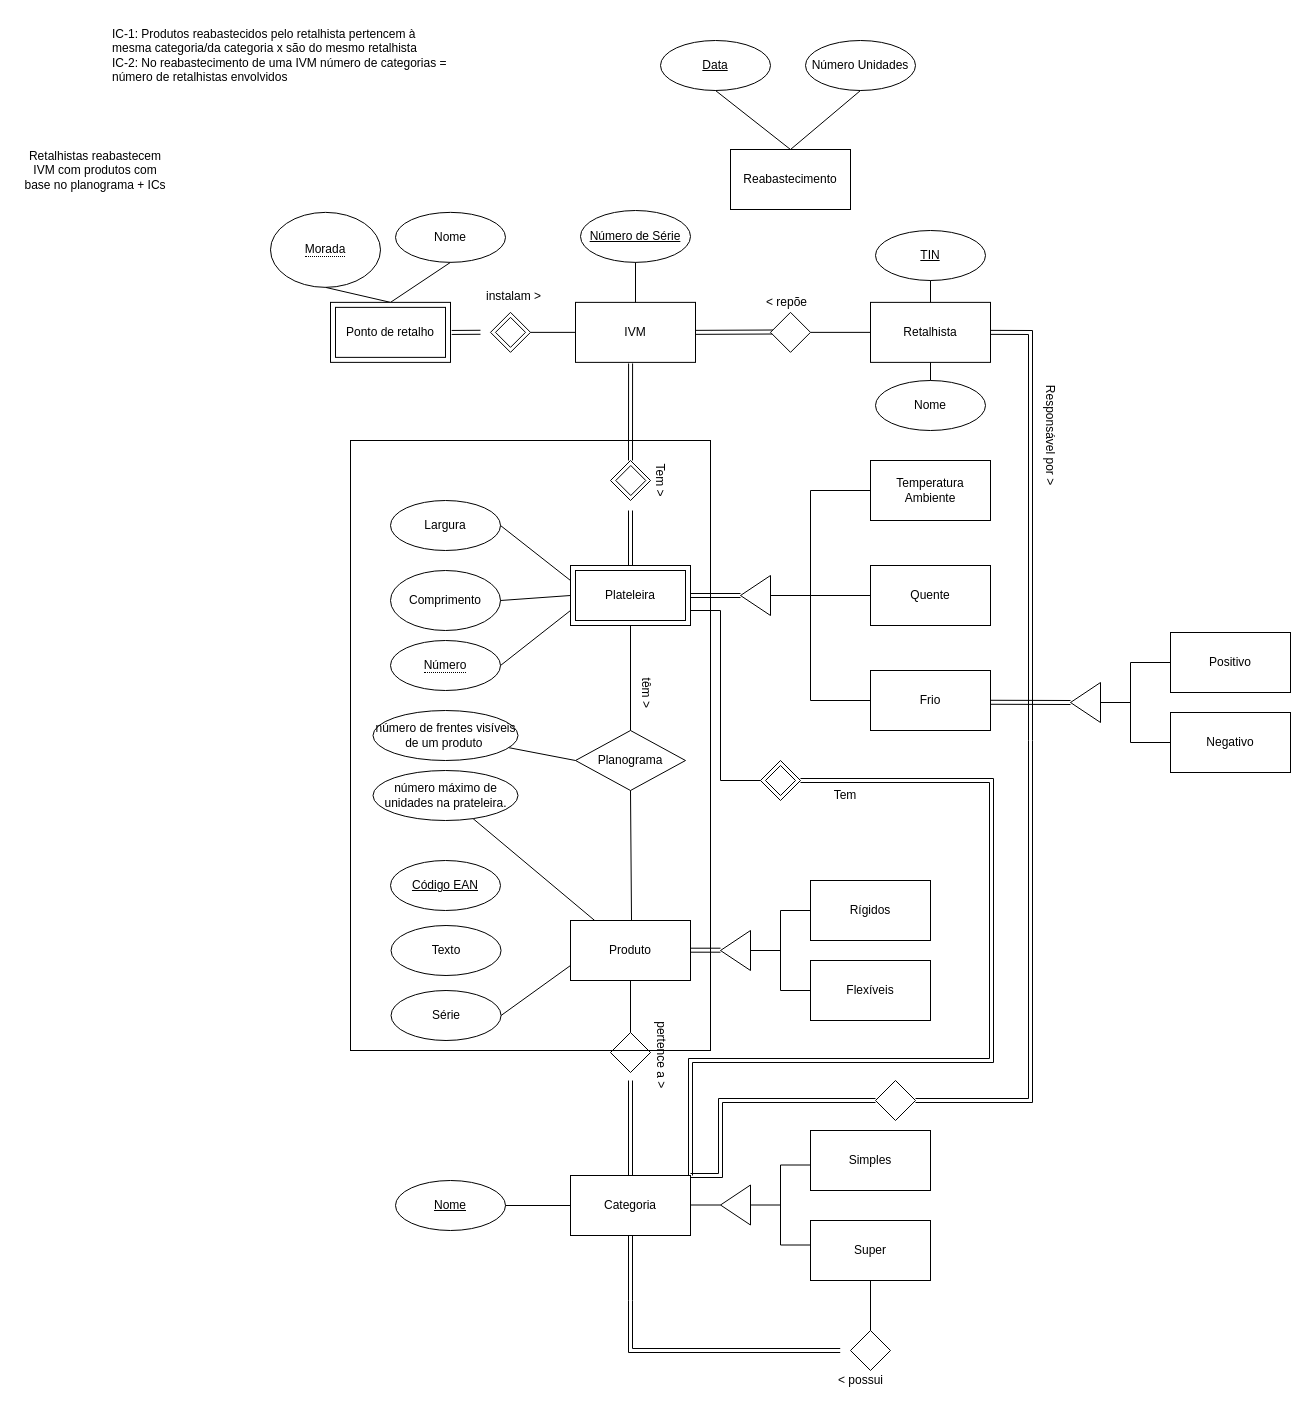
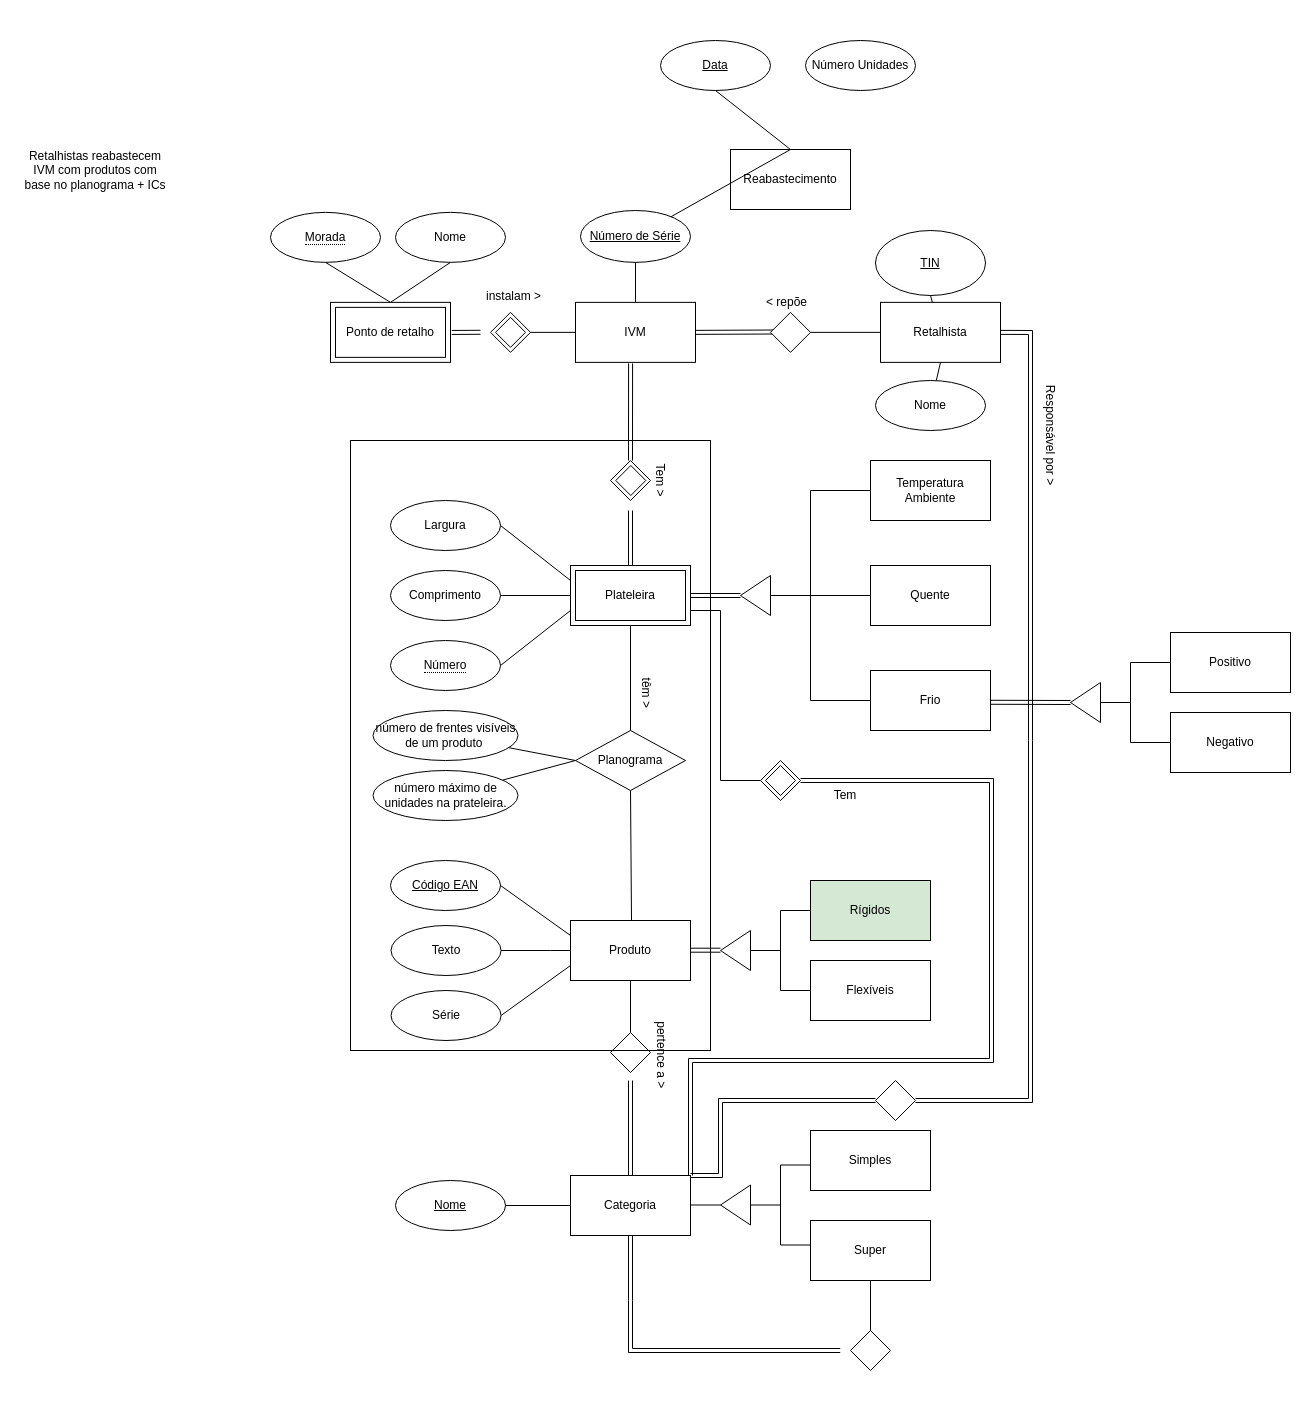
- <mxCell id="114" value="IC-1: Produtos reabastecidos pelo retalhista pertencem à mesma categoria/da categoria x são do mesmo retalhista&lt;br&gt;IC-2: No reabastecimento de uma IVM número de categorias = número de retalhistas envolvidos&amp;nbsp;" style="text;html=1;strokeColor=none;fillColor=none;align=left;verticalAlign=middle;whiteSpace=wrap;rounded=0;" vertex="1" parent="1"><mxGeometry x="110" y="20" width="340" height="70" as="geometry" /></mxCell>
- <mxCell id="42" value="" style="endArrow=none;html=1;rounded=0;entryX=0.5;entryY=1;entryDx=0;entryDy=0;exitX=0.5;exitY=0;exitDx=0;exitDy=0;" edge="1" parent="1" source="27" target="29"><mxGeometry width="50" height="50" relative="1" as="geometry"><mxPoint x="830" y="290" as="sourcePoint" /><mxPoint x="880" y="240" as="targetPoint" /></mxGeometry></mxCell>
+ <mxCell id="42" value="" style="endArrow=none;html=1;rounded=0;exitX=0.5;exitY=0;exitDx=0;exitDy=0;" edge="1" parent="1" source="27" target="5"><mxGeometry width="50" height="50" relative="1" as="geometry"><mxPoint x="830" y="290" as="sourcePoint" /><mxPoint x="880" y="240" as="targetPoint" /></mxGeometry></mxCell>
- <mxCell id="4" value="&lt;div style=&quot;border-bottom: 1px dotted black&quot;&gt;Morada&lt;/div&gt;" style="ellipse;whiteSpace=wrap;html=1;" vertex="1" parent="1"><mxGeometry x="270" y="211.87" width="110" height="75" as="geometry" /></mxCell>
+ <mxCell id="4" value="&lt;div style=&quot;border-bottom: 1px dotted black&quot;&gt;Morada&lt;/div&gt;" style="ellipse;whiteSpace=wrap;html=1;" vertex="1" parent="1"><mxGeometry x="270" y="211.87" width="110" height="50" as="geometry" /></mxCell>
- <mxCell id="7" value="&lt;u&gt;TIN&lt;/u&gt;" style="ellipse;whiteSpace=wrap;html=1;" vertex="1" parent="1"><mxGeometry x="875" y="230" width="110" height="50" as="geometry" /></mxCell>
+ <mxCell id="7" value="&lt;u&gt;TIN&lt;/u&gt;" style="ellipse;whiteSpace=wrap;html=1;" vertex="1" parent="1"><mxGeometry x="875" y="230" width="110" height="65" as="geometry" /></mxCell>
- <mxCell id="6" value="Retalhista" style="rounded=0;whiteSpace=wrap;html=1;" vertex="1" parent="1"><mxGeometry x="870" y="301.87" width="120" height="60" as="geometry" /></mxCell>
+ <mxCell id="6" value="Retalhista" style="rounded=0;whiteSpace=wrap;html=1;" vertex="1" parent="1"><mxGeometry x="880" y="301.87" width="120" height="60" as="geometry" /></mxCell>
- <mxCell id="10" value="Comprimento" style="ellipse;whiteSpace=wrap;html=1;" vertex="1" parent="1"><mxGeometry x="390" y="570" width="110" height="60" as="geometry" /></mxCell>
+ <mxCell id="10" value="Comprimento" style="ellipse;whiteSpace=wrap;html=1;" vertex="1" parent="1"><mxGeometry x="390" y="570" width="110" height="50" as="geometry" /></mxCell>
- <mxCell id="97" value="" style="endArrow=none;html=1;rounded=0;" edge="1" parent="1" source="98" target="17"><mxGeometry width="50" height="50" relative="1" as="geometry"><mxPoint x="540" y="847" as="sourcePoint" /><mxPoint x="610" y="847" as="targetPoint" /></mxGeometry></mxCell>
+ <mxCell id="97" value="" style="endArrow=none;html=1;rounded=0;entryX=0;entryY=0.5;entryDx=0;entryDy=0;" edge="1" parent="1" source="98" target="90"><mxGeometry width="50" height="50" relative="1" as="geometry"><mxPoint x="540" y="847" as="sourcePoint" /><mxPoint x="610" y="847" as="targetPoint" /></mxGeometry></mxCell>
+ <mxCell id="38" value="" style="endArrow=none;html=1;rounded=0;entryX=1;entryY=0.5;entryDx=0;entryDy=0;exitX=0;exitY=0.25;exitDx=0;exitDy=0;" edge="1" parent="1" source="17" target="18"><mxGeometry width="50" height="50" relative="1" as="geometry"><mxPoint x="600" y="1090" as="sourcePoint" /><mxPoint x="650" y="1040" as="targetPoint" /></mxGeometry></mxCell>
- <mxCell id="21" value="Rígidos" style="rounded=0;whiteSpace=wrap;html=1;" vertex="1" parent="1"><mxGeometry x="810" y="880" width="120" height="60" as="geometry" /></mxCell>
+ <mxCell id="21" value="Rígidos" style="rounded=0;whiteSpace=wrap;html=1;fillColor=#d5e8d4;" vertex="1" parent="1"><mxGeometry x="810" y="880" width="120" height="60" as="geometry" /></mxCell>
+ <mxCell id="39" value="" style="endArrow=none;html=1;rounded=0;entryX=1;entryY=0.5;entryDx=0;entryDy=0;exitX=0;exitY=0.5;exitDx=0;exitDy=0;" edge="1" parent="1" source="17" target="19"><mxGeometry width="50" height="50" relative="1" as="geometry"><mxPoint x="610" y="1110" as="sourcePoint" /><mxPoint x="660" y="1060" as="targetPoint" /><Array as="points"><mxPoint x="550" y="950" /></Array></mxGeometry></mxCell>
- <mxCell id="106" value="&amp;lt; possui" style="text;html=1;align=center;verticalAlign=middle;resizable=0;points=[];autosize=1;strokeColor=none;fillColor=none;" vertex="1" parent="1"><mxGeometry x="830" y="1370" width="60" height="20" as="geometry" /></mxCell>
